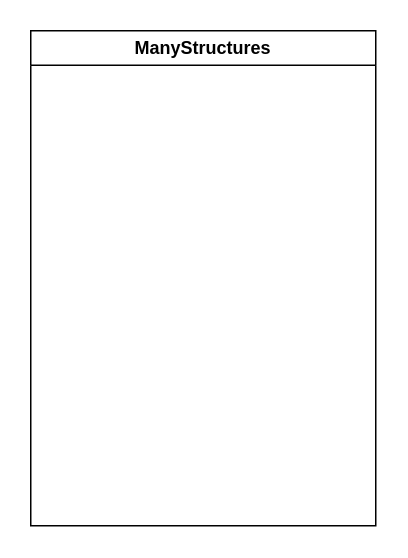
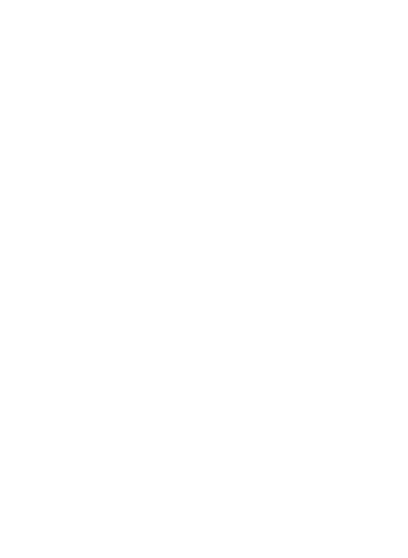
- <mxCell id="2" value="ManyStructures" style="swimlane;whiteSpace=wrap;html=1;" vertex="1" parent="1"><mxGeometry x="20" y="20" width="230" height="330" as="geometry" /></mxCell>
